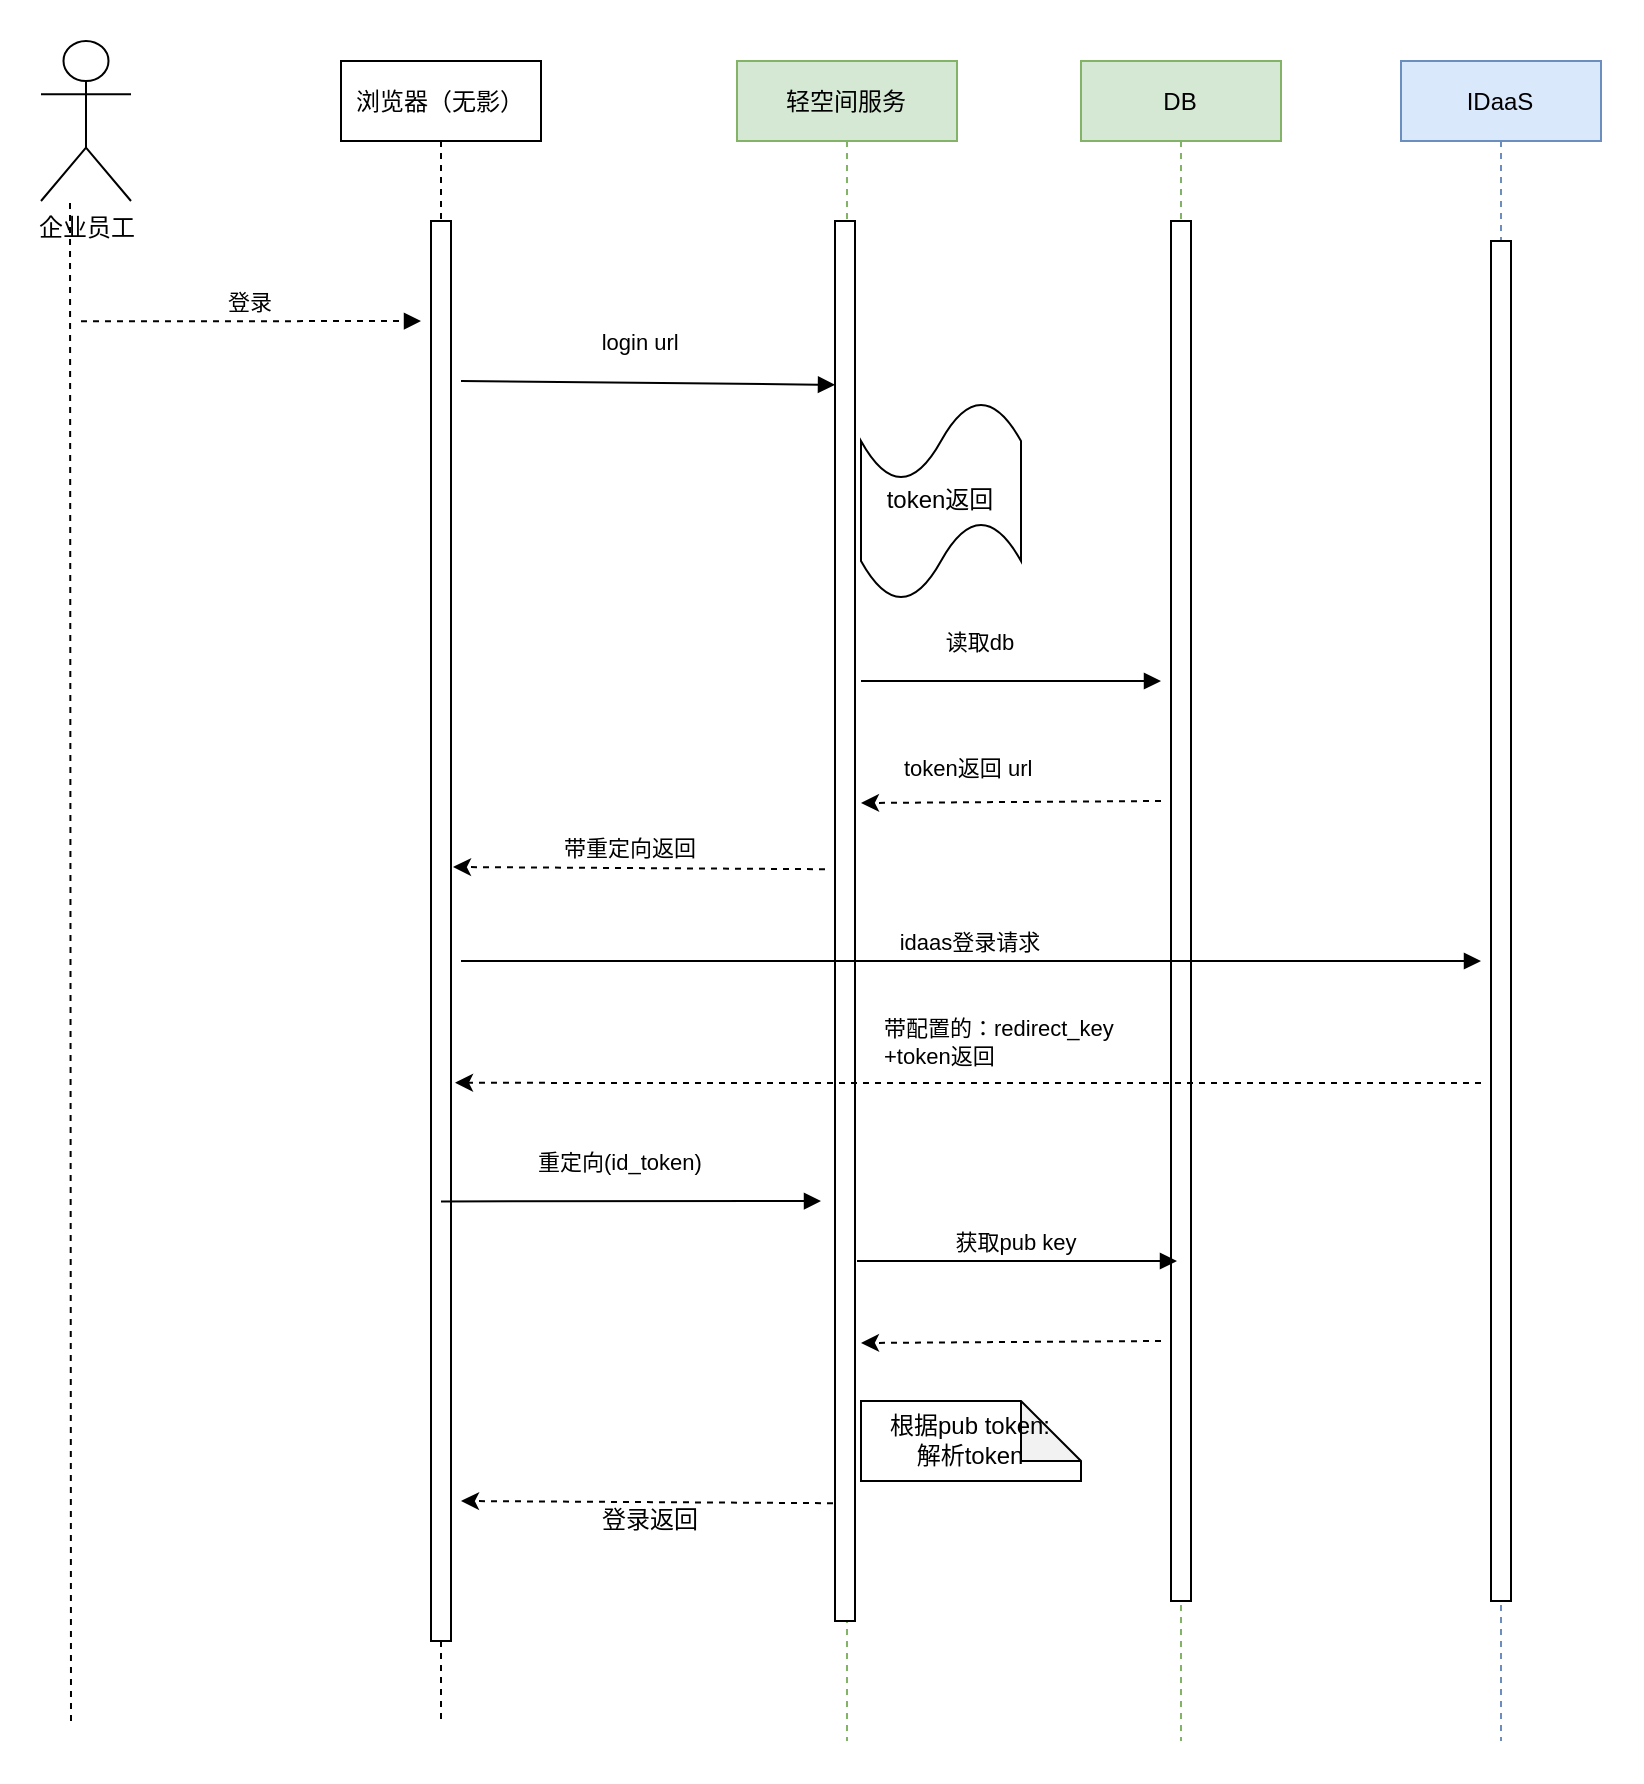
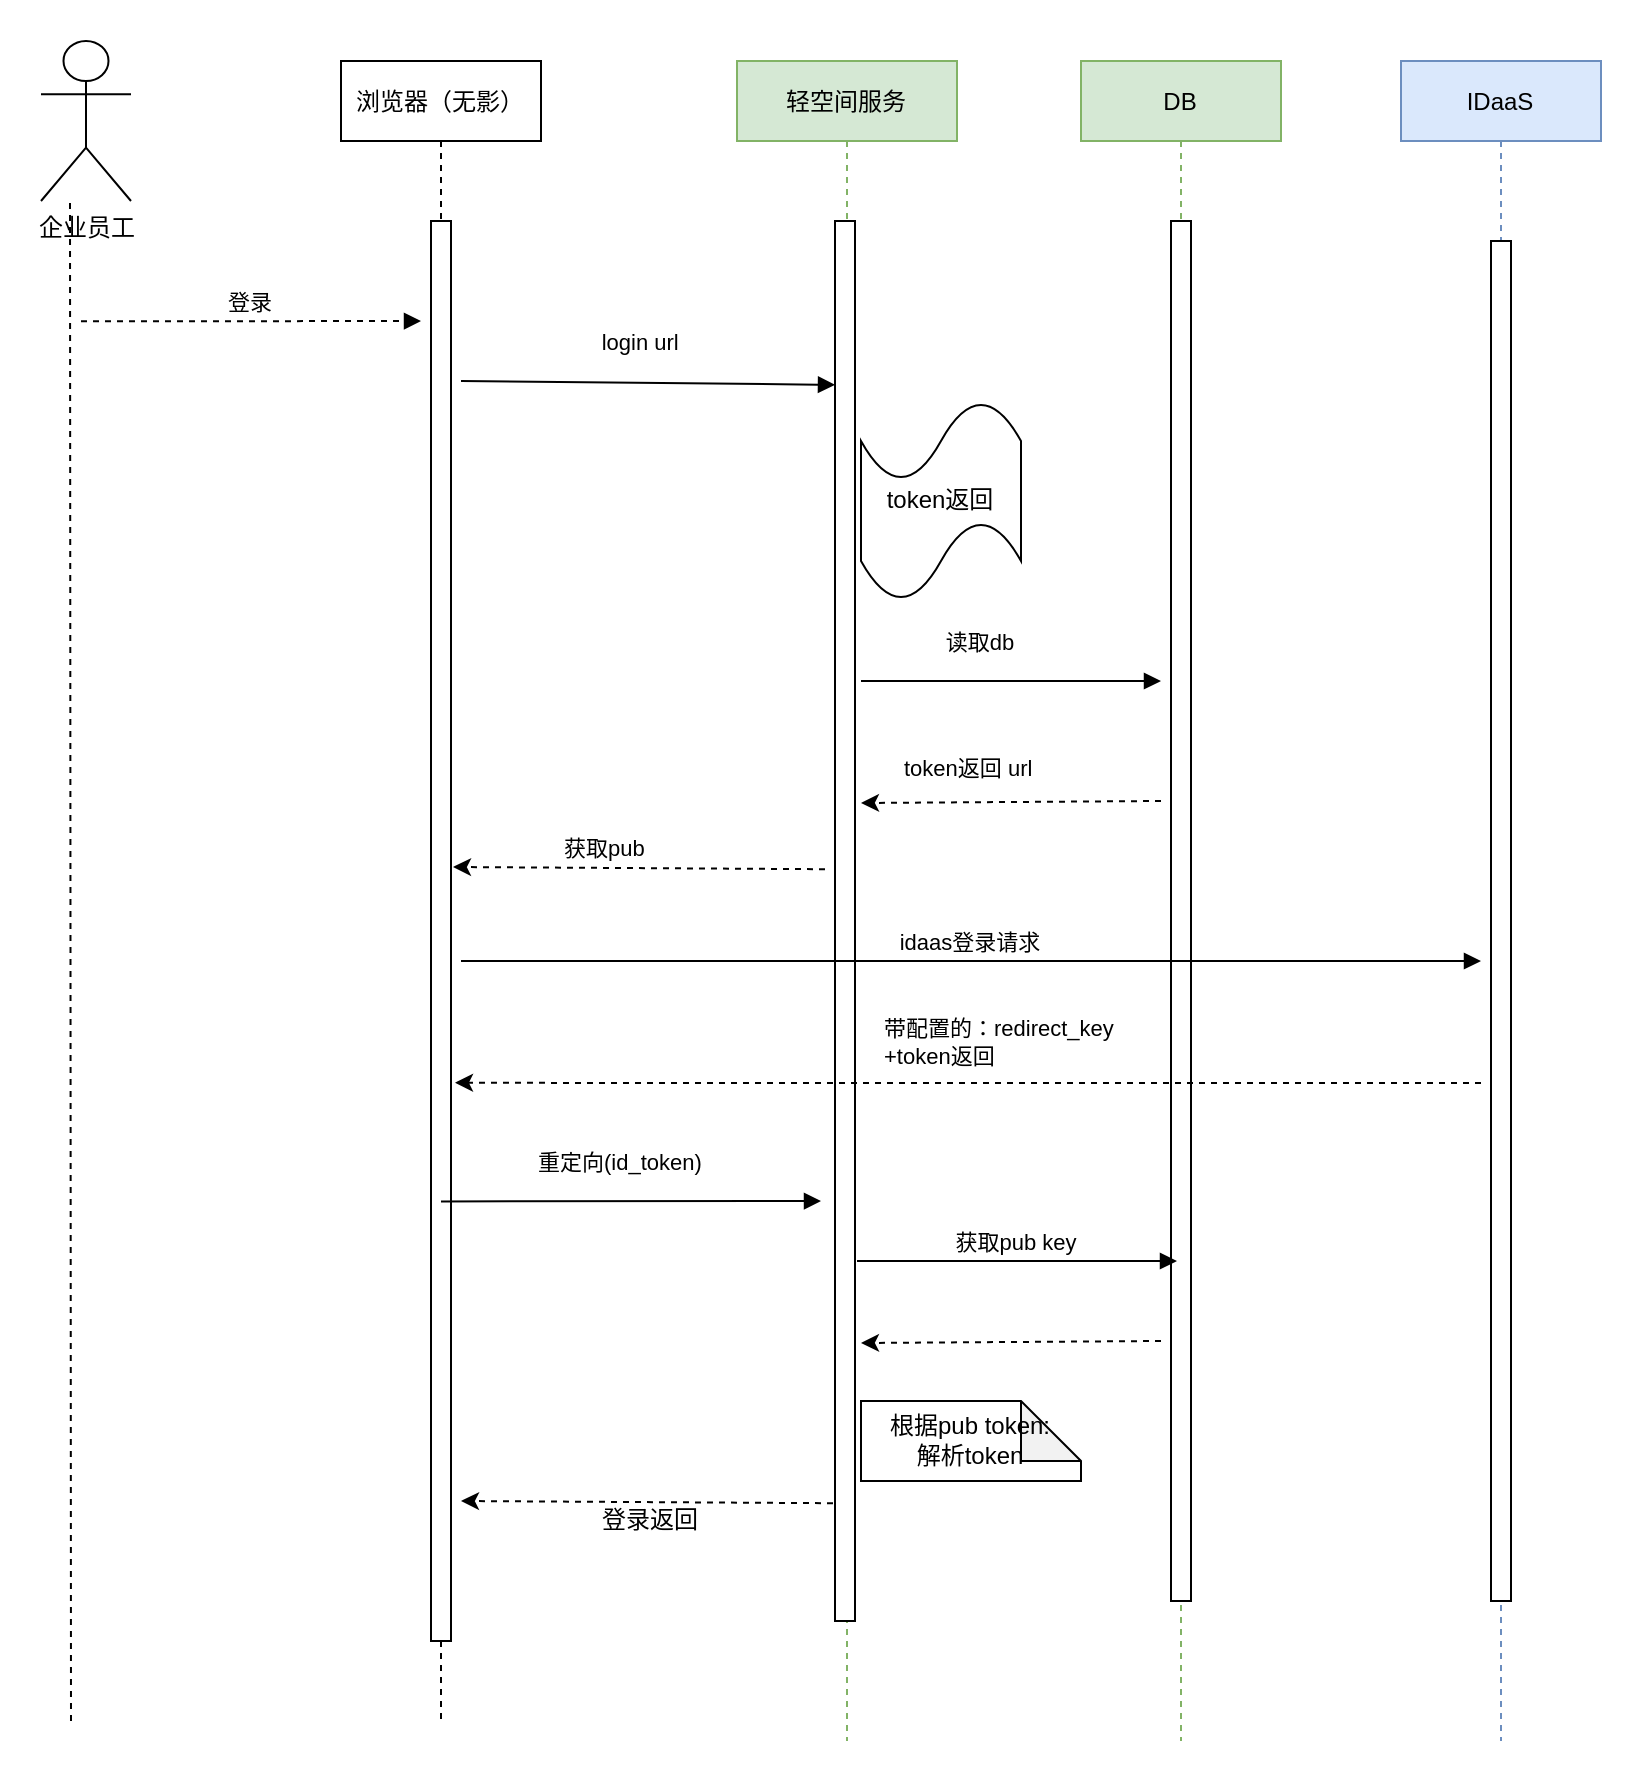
- <mxCell id="25" value="&lt;div style=&quot;text-align: center&quot;&gt;&lt;font face=&quot;helvetica&quot;&gt;&lt;span style=&quot;font-size: 11px ; background-color: rgb(255 , 255 , 255)&quot;&gt;带重定向返回&lt;/span&gt;&lt;/font&gt;&lt;/div&gt;" style="text;whiteSpace=wrap;html=1;" vertex="1" parent="1"><mxGeometry x="280" y="410" width="90" height="30" as="geometry" /></mxCell>
+ <mxCell id="25" value="&lt;div style=&quot;text-align: center&quot;&gt;&lt;font face=&quot;helvetica&quot;&gt;&lt;span style=&quot;font-size: 11px ; background-color: rgb(255 , 255 , 255)&quot;&gt;获取pub&lt;/span&gt;&lt;/font&gt;&lt;/div&gt;" style="text;whiteSpace=wrap;html=1;" vertex="1" parent="1"><mxGeometry x="280" y="410" width="90" height="30" as="geometry" /></mxCell>
